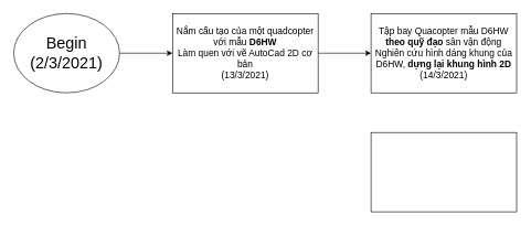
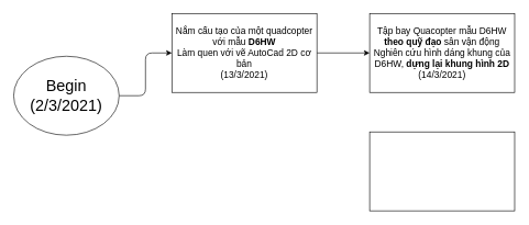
- <mxCell id="3" value="&lt;font style=&quot;font-size: 24px&quot;&gt;Begin (2/3/2021)&lt;/font&gt;" style="ellipse;whiteSpace=wrap;html=1;" parent="1" vertex="1"><mxGeometry width="160" height="120" as="geometry" x="20" y="20" /></mxCell>
+ <mxCell id="3" value="&lt;font style=&quot;font-size: 24px&quot;&gt;Begin (2/3/2021)&lt;/font&gt;" style="ellipse;whiteSpace=wrap;html=1;" parent="1" vertex="1"><mxGeometry x="20" y="85" width="160" height="120" as="geometry" /></mxCell>
